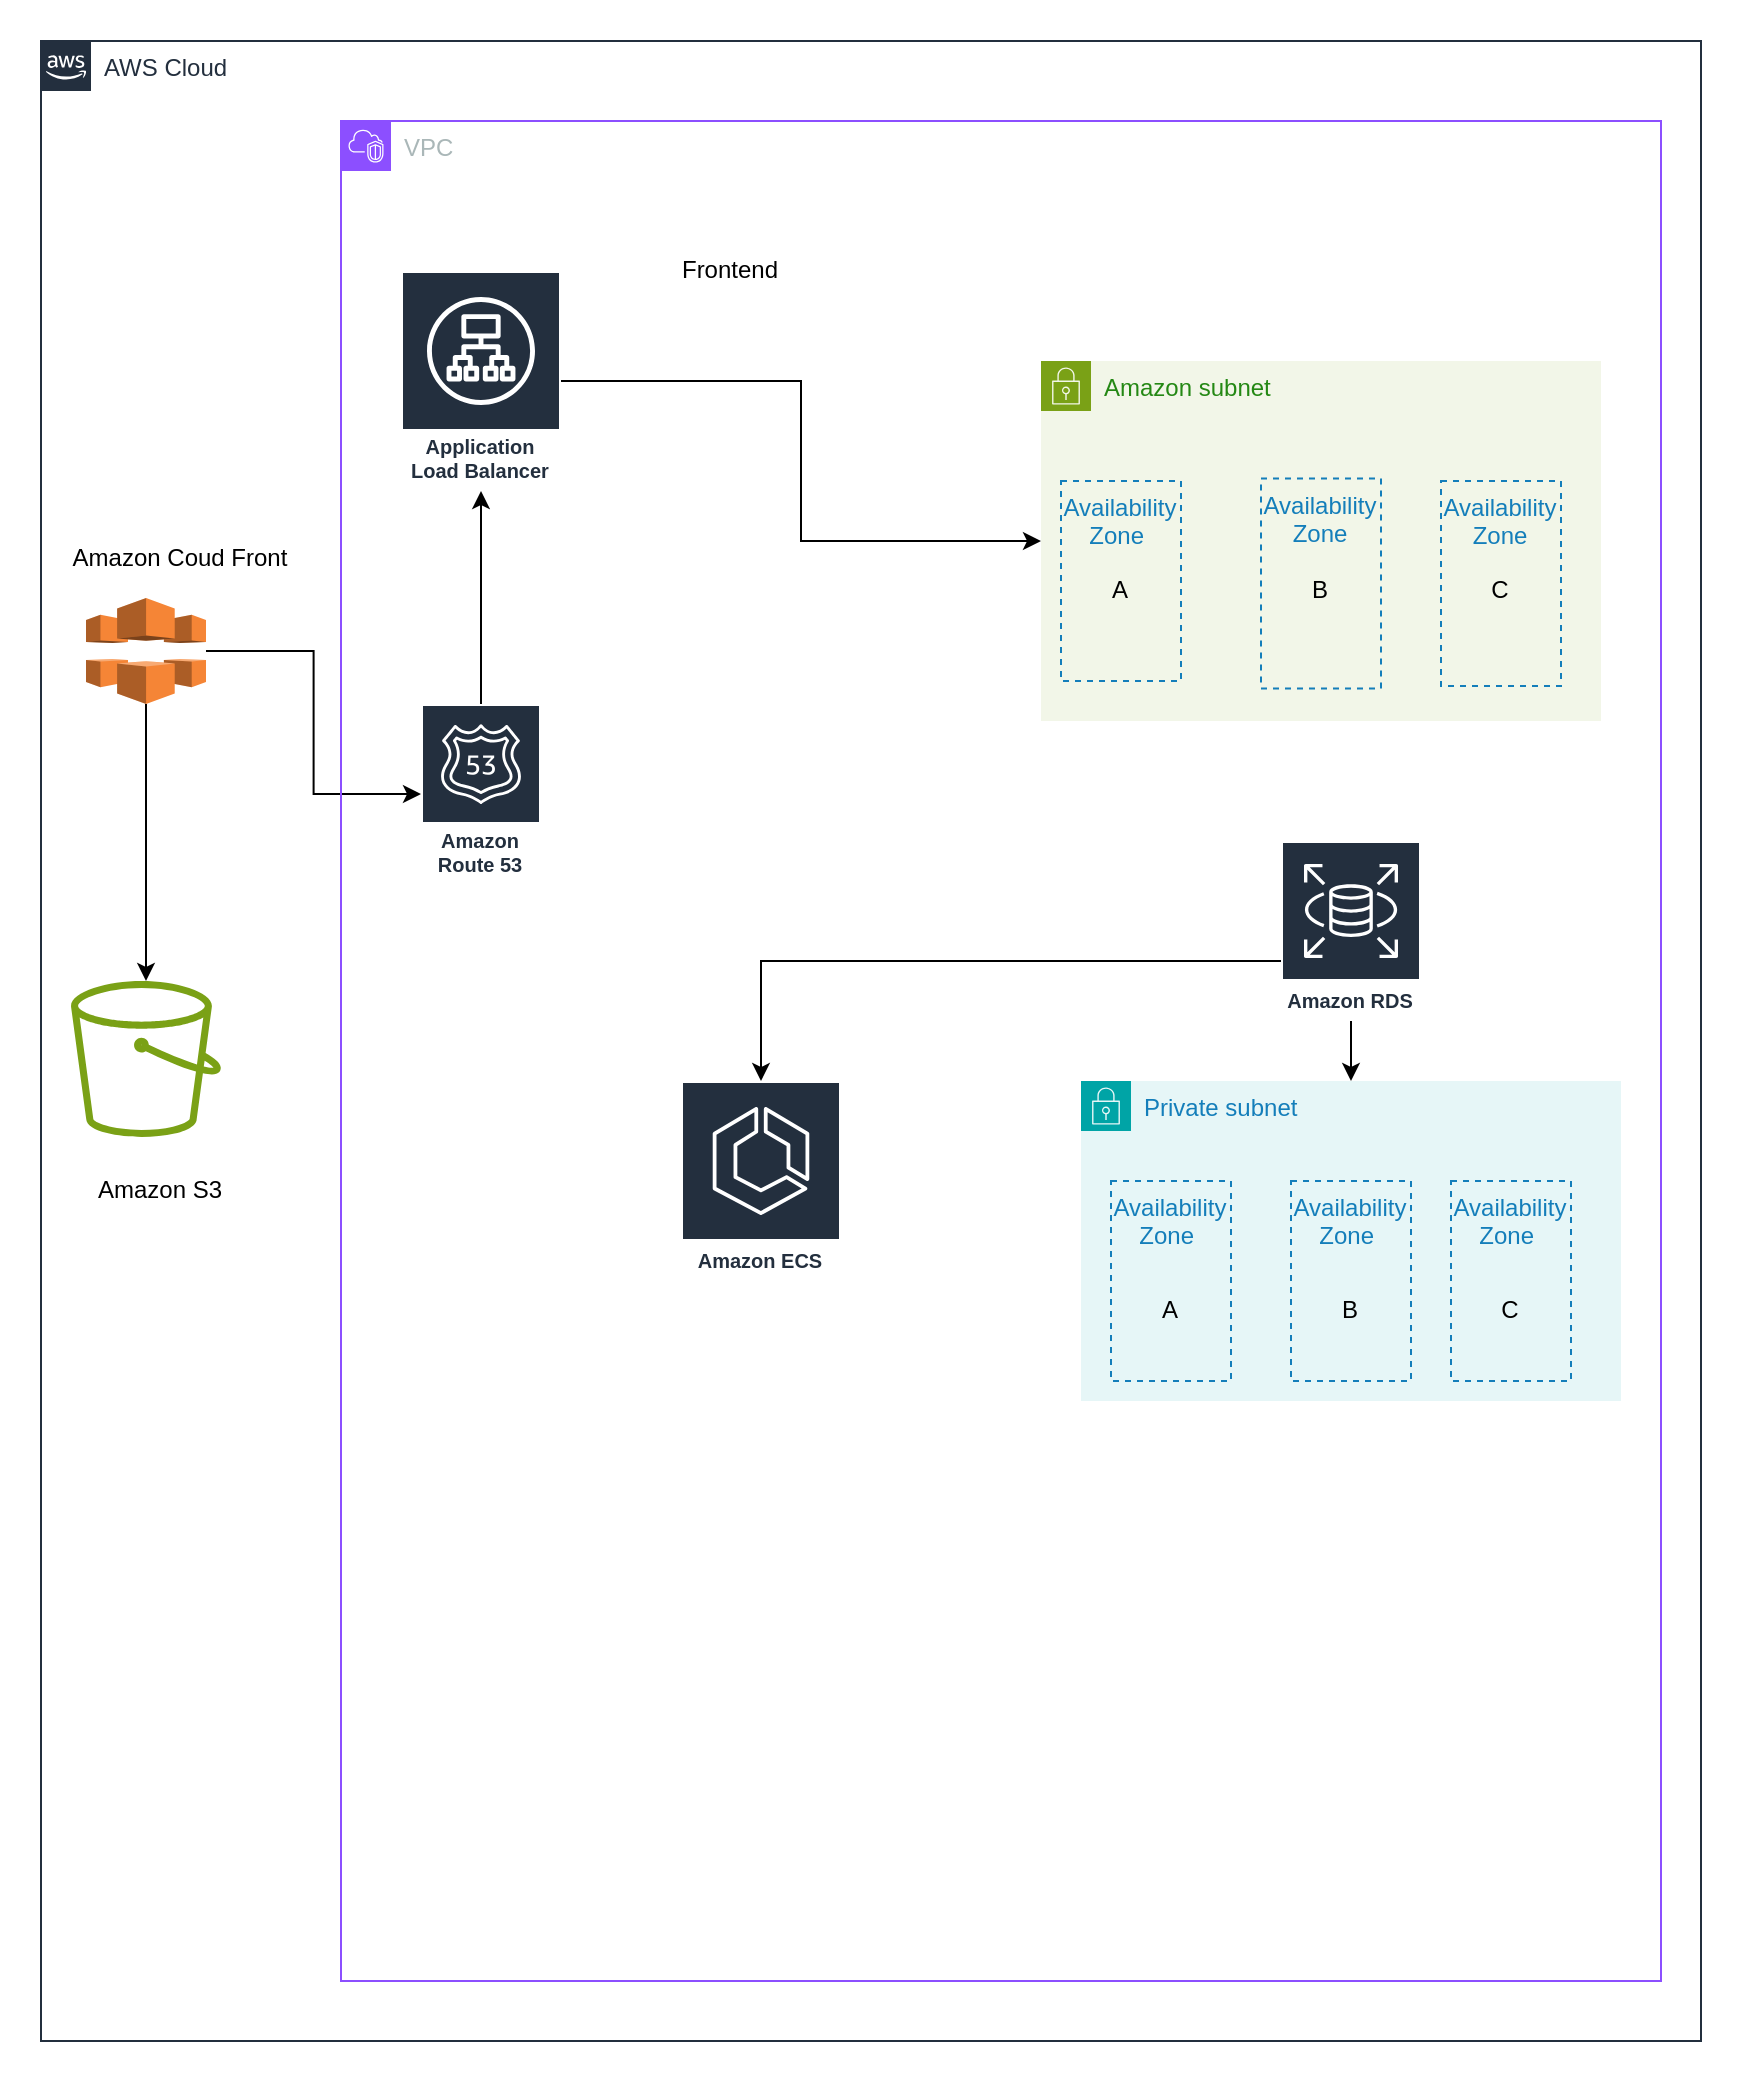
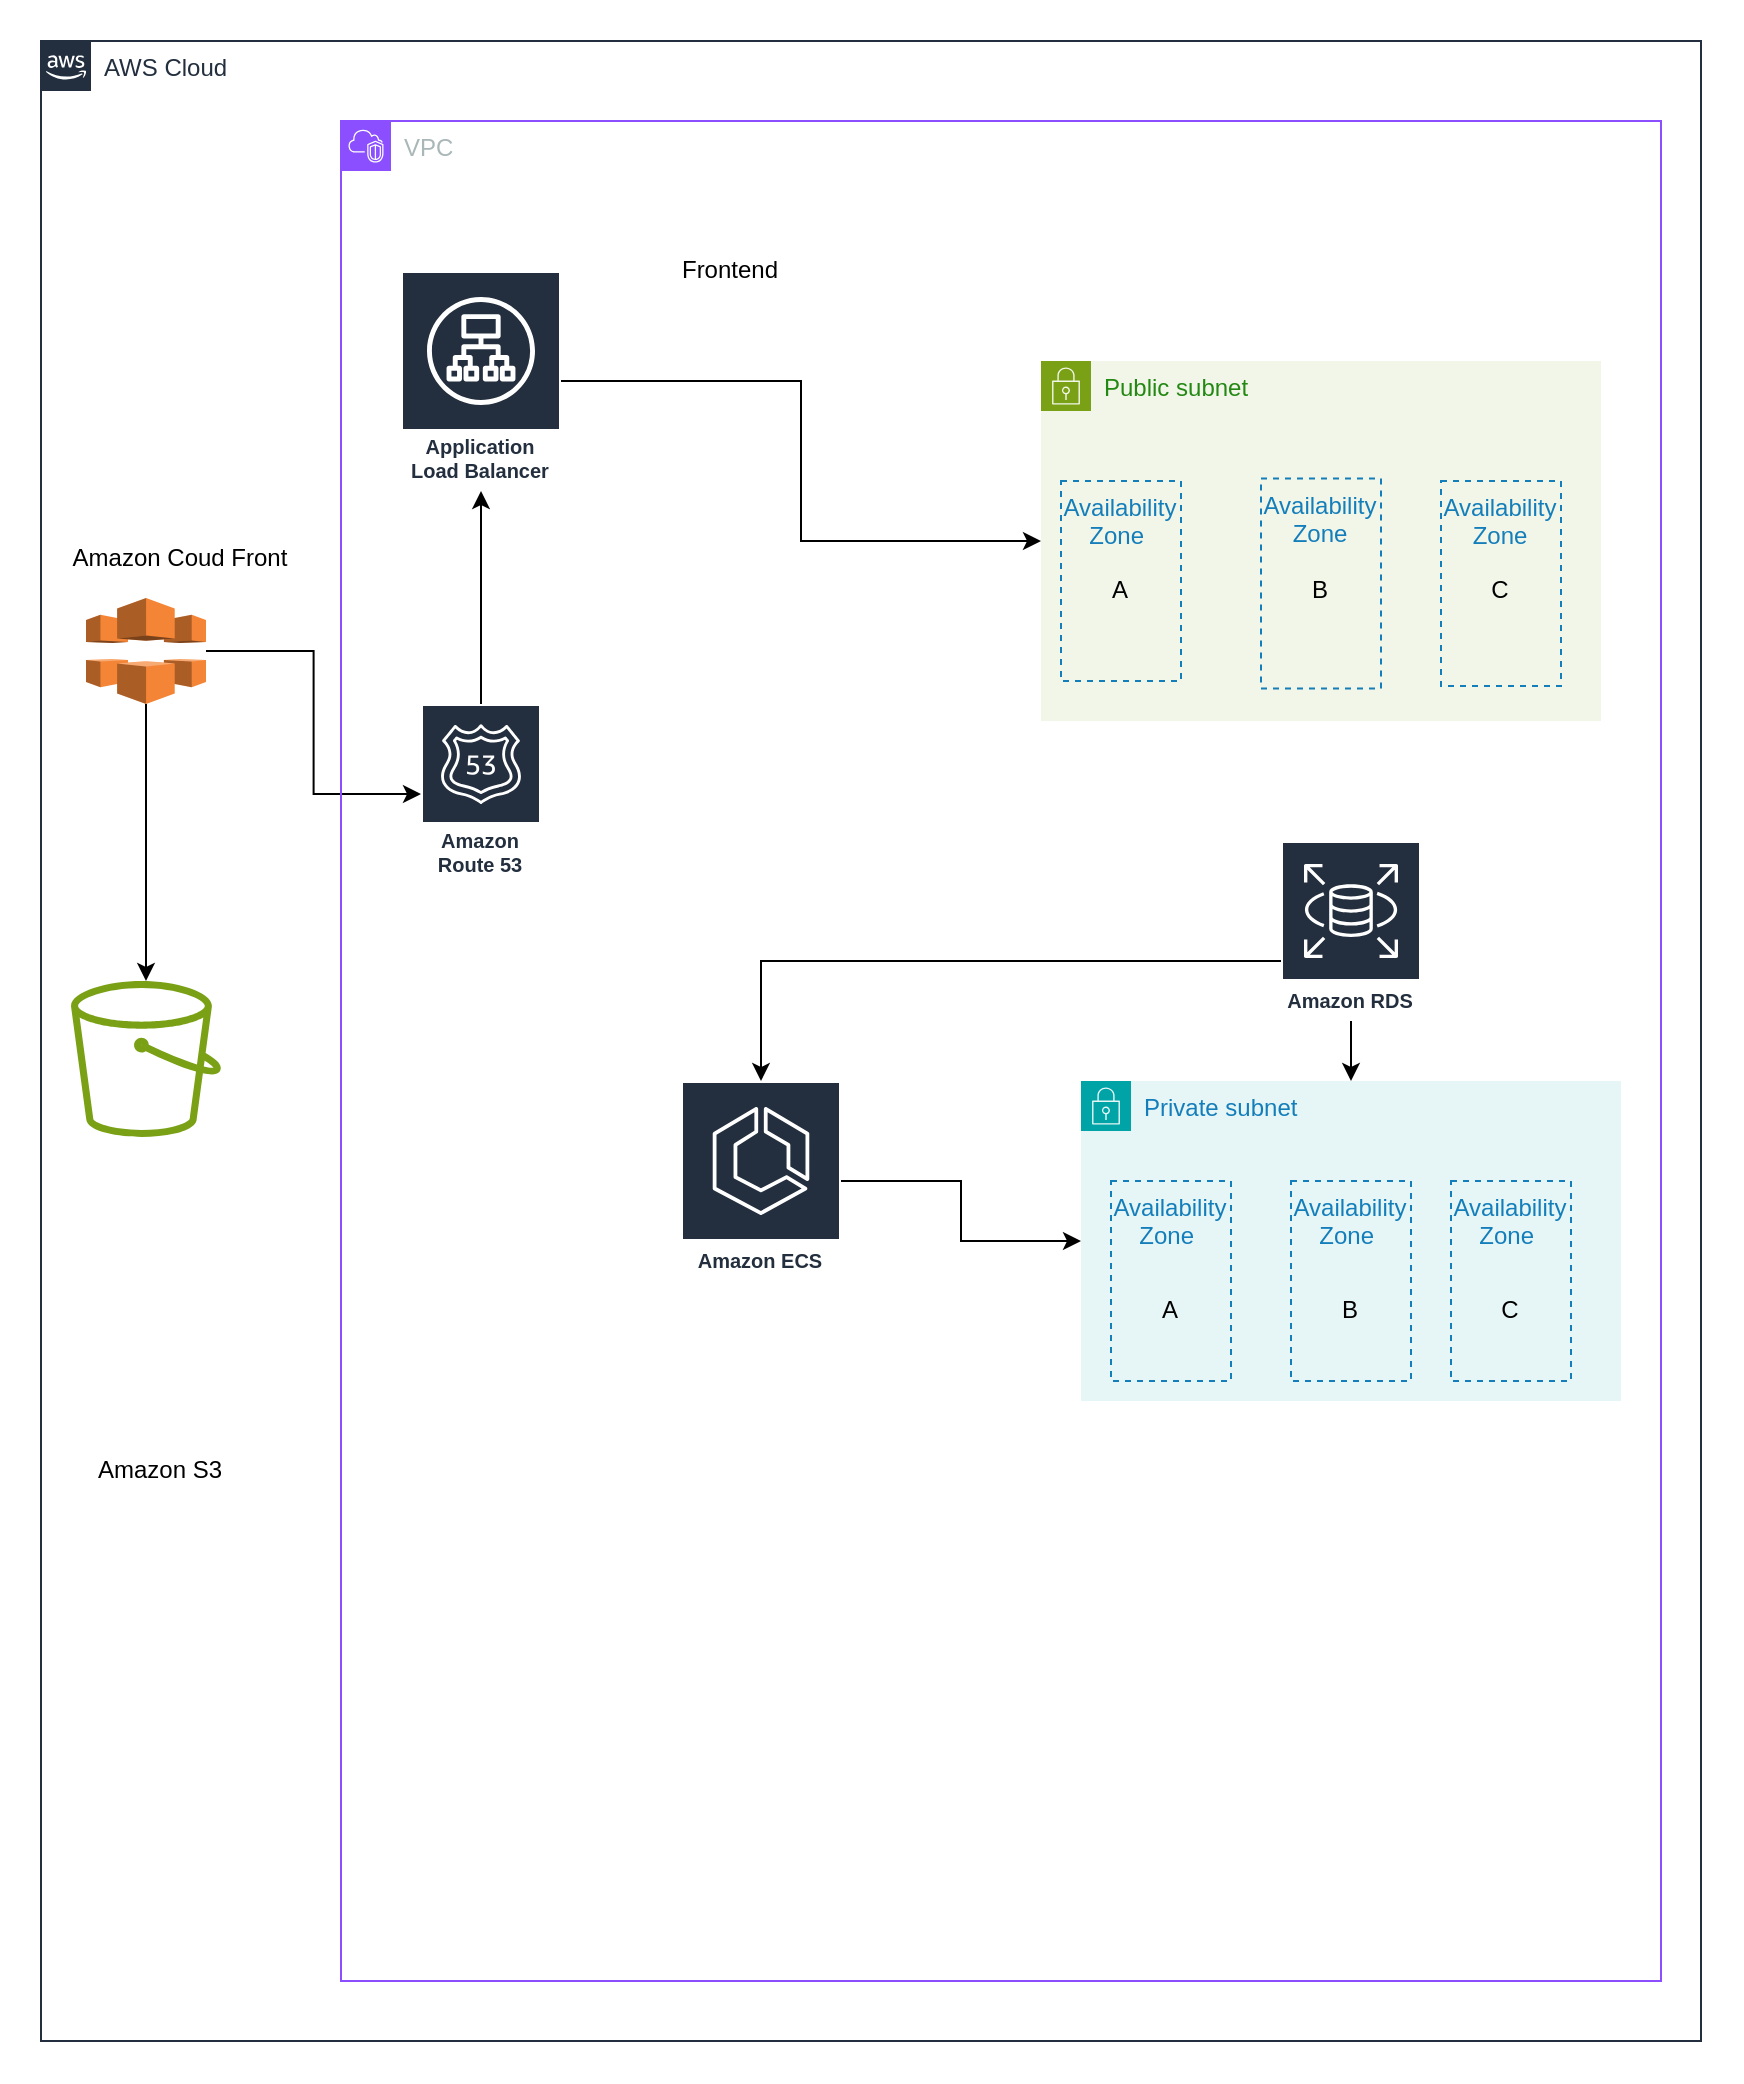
- <mxCell id="10" value="Amazon subnet" style="points=[[0,0],[0.25,0],[0.5,0],[0.75,0],[1,0],[1,0.25],[1,0.5],[1,0.75],[1,1],[0.75,1],[0.5,1],[0.25,1],[0,1],[0,0.75],[0,0.5],[0,0.25]];outlineConnect=0;gradientColor=none;html=1;whiteSpace=wrap;fontSize=12;fontStyle=0;container=1;pointerEvents=0;collapsible=0;recursiveResize=0;shape=mxgraph.aws4.group;grIcon=mxgraph.aws4.group_security_group;grStroke=0;strokeColor=#7AA116;fillColor=#F2F6E8;verticalAlign=top;align=left;spacingLeft=30;fontColor=#248814;dashed=0;" parent="9" vertex="1"><mxGeometry x="350" y="120" width="280" height="180" as="geometry" /></mxCell>
+ <mxCell id="10" value="Public subnet" style="points=[[0,0],[0.25,0],[0.5,0],[0.75,0],[1,0],[1,0.25],[1,0.5],[1,0.75],[1,1],[0.75,1],[0.5,1],[0.25,1],[0,1],[0,0.75],[0,0.5],[0,0.25]];outlineConnect=0;gradientColor=none;html=1;whiteSpace=wrap;fontSize=12;fontStyle=0;container=1;pointerEvents=0;collapsible=0;recursiveResize=0;shape=mxgraph.aws4.group;grIcon=mxgraph.aws4.group_security_group;grStroke=0;strokeColor=#7AA116;fillColor=#F2F6E8;verticalAlign=top;align=left;spacingLeft=30;fontColor=#248814;dashed=0;" parent="9" vertex="1"><mxGeometry x="350" y="120" width="280" height="180" as="geometry" /></mxCell>
- <mxCell id="8" value="Amazon S3" style="text;html=1;align=center;verticalAlign=middle;whiteSpace=wrap;rounded=0;" parent="2" vertex="1"><mxGeometry x="15" y="560" width="90" height="30" as="geometry" /></mxCell>
+ <mxCell id="8" value="Amazon S3" style="text;html=1;align=center;verticalAlign=middle;whiteSpace=wrap;rounded=0;" parent="2" vertex="1"><mxGeometry x="15" y="700" width="90" height="30" as="geometry" /></mxCell>
+ <mxCell id="26" style="edgeStyle=orthogonalEdgeStyle;rounded=0;orthogonalLoop=1;jettySize=auto;html=1;" parent="9" source="27" target="17" edge="1"><mxGeometry relative="1" as="geometry" /></mxCell>
